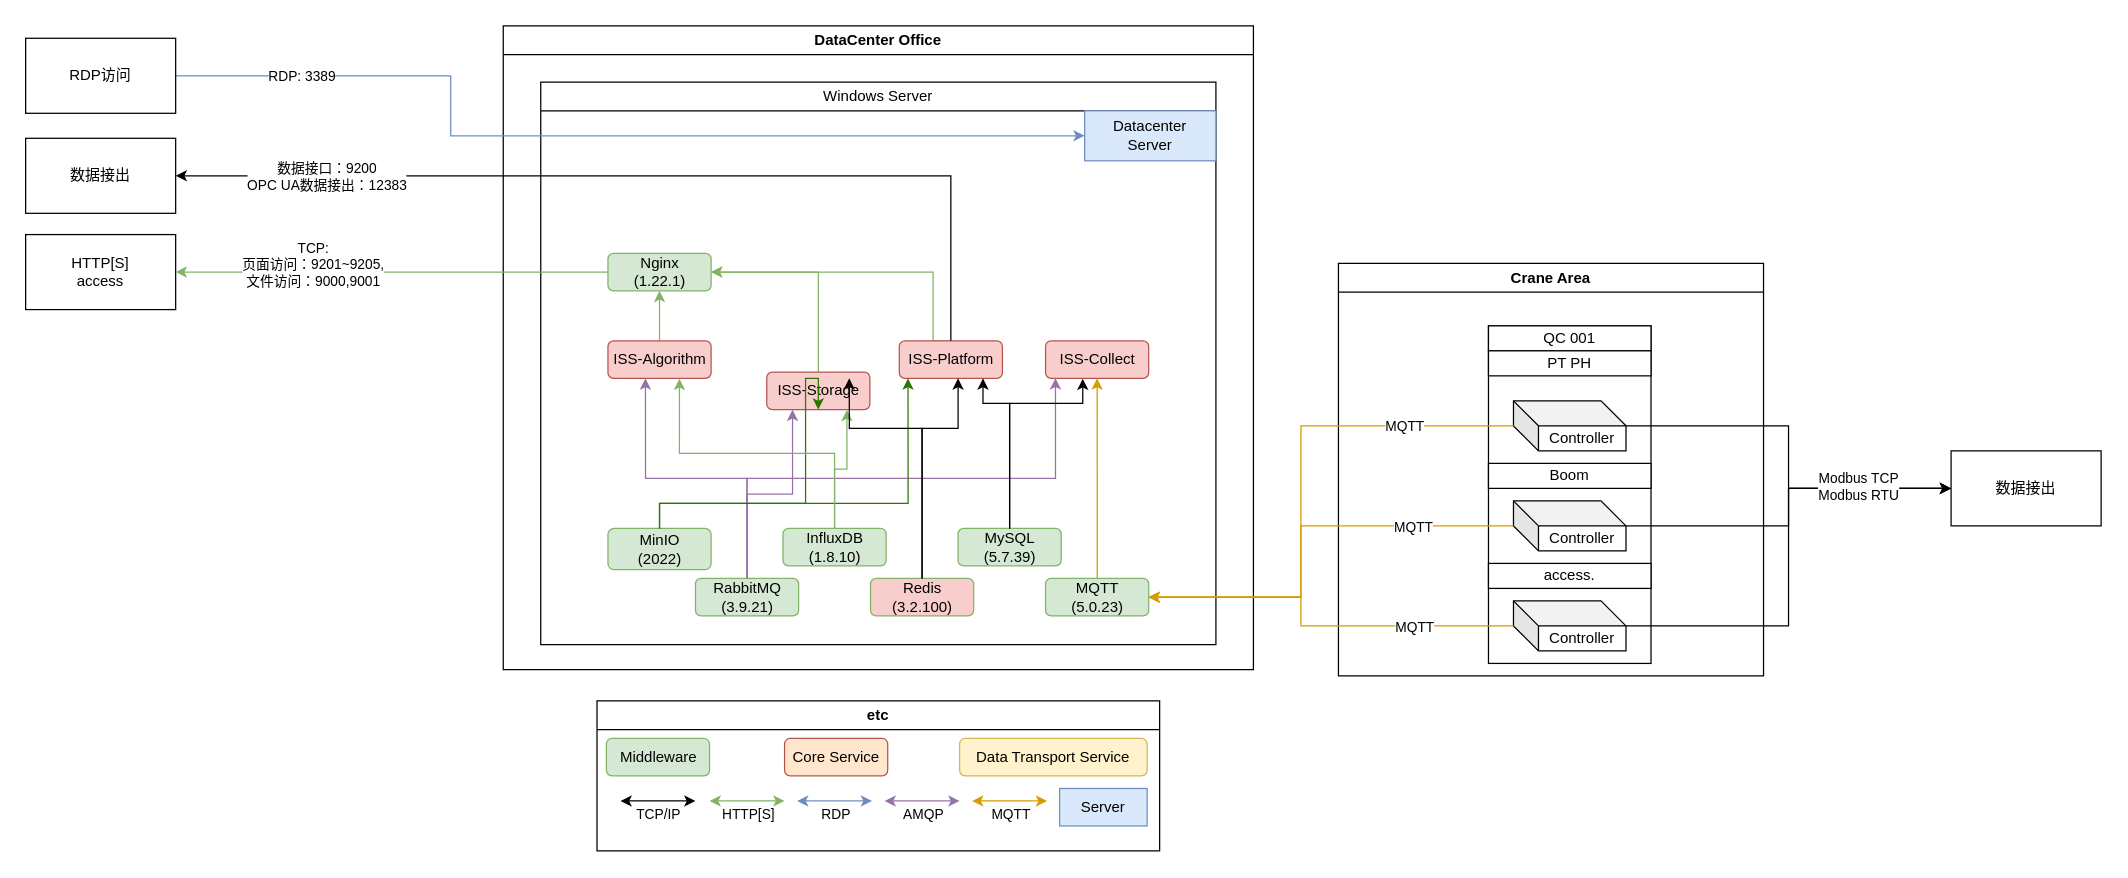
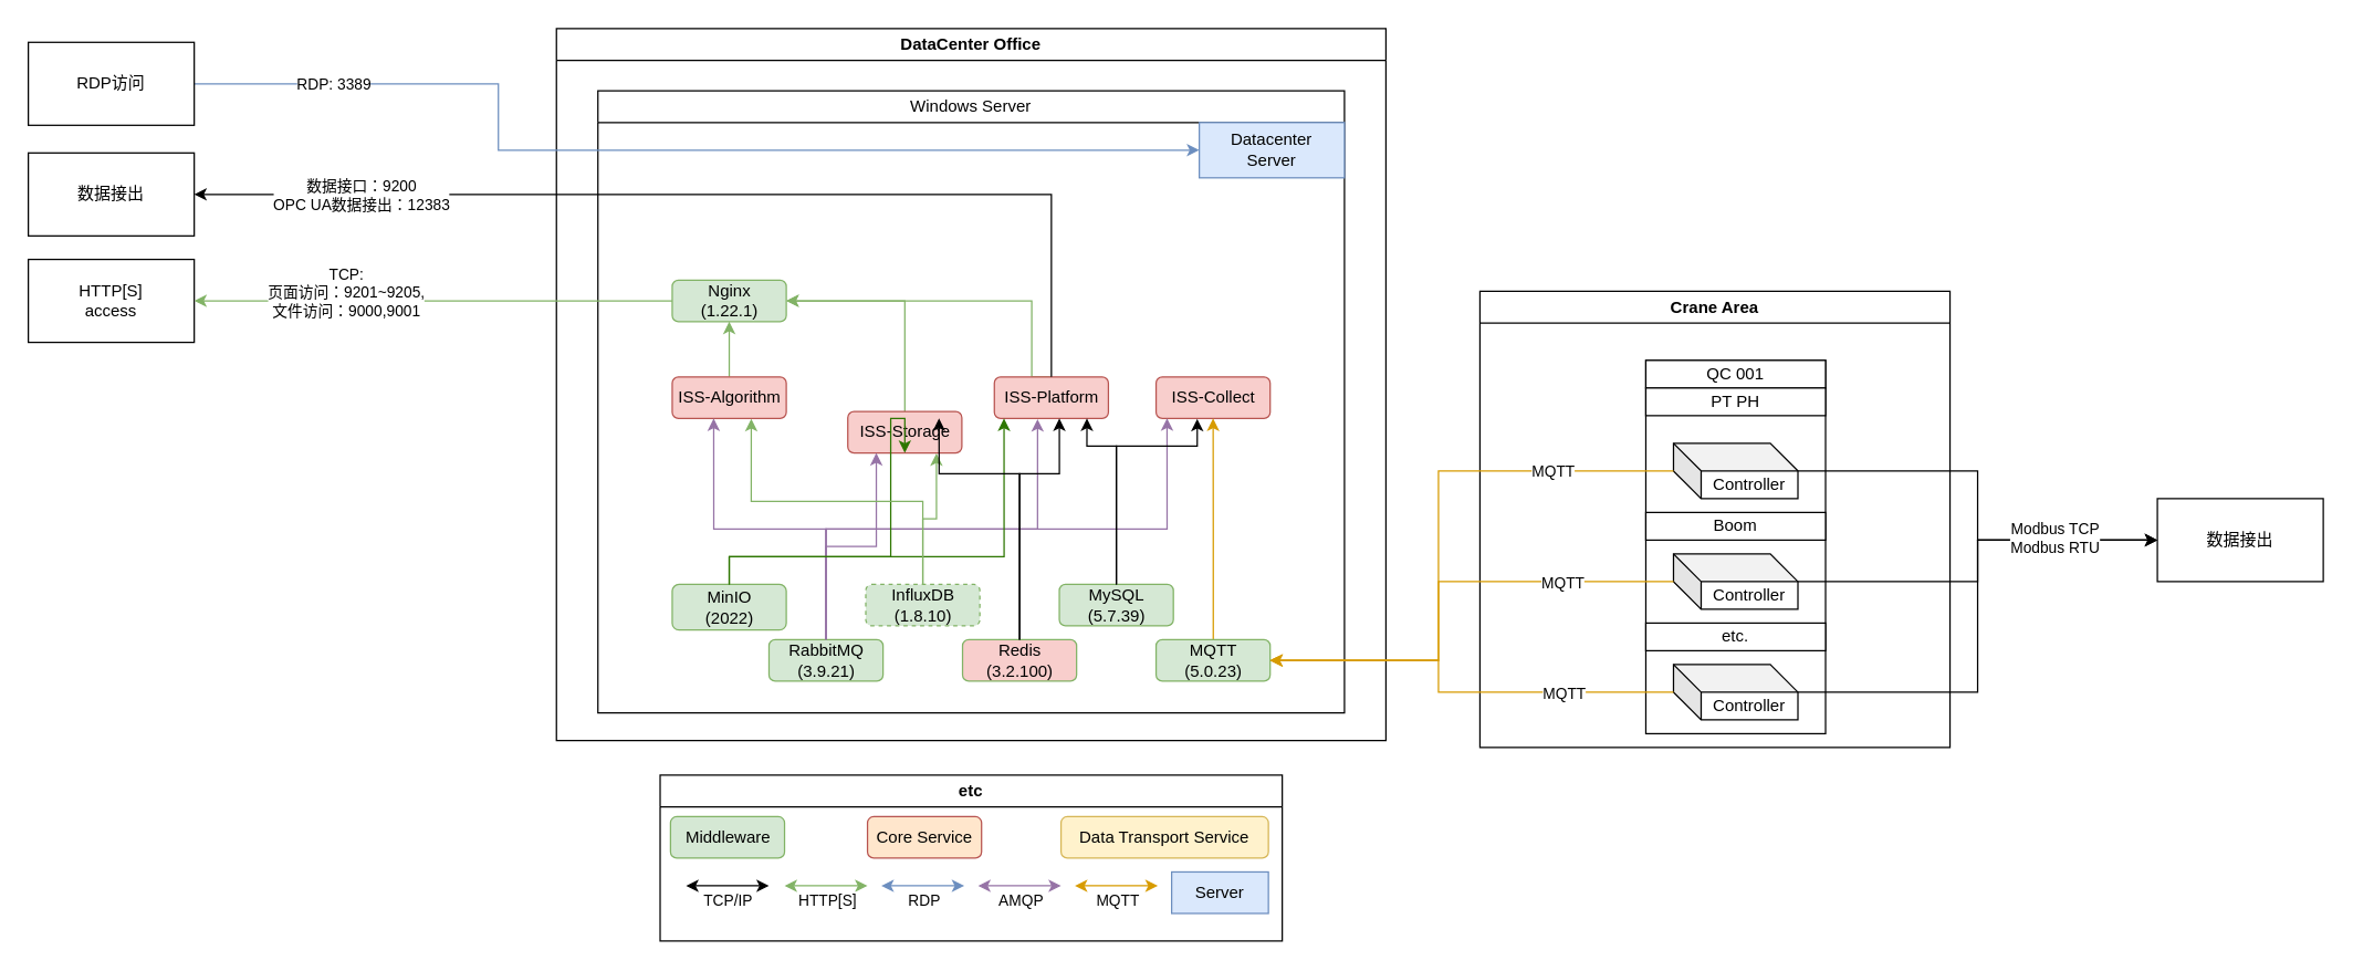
+ <mxCell id="23" style="edgeStyle=orthogonalEdgeStyle;rounded=0;orthogonalLoop=1;jettySize=auto;html=1;exitX=0.5;exitY=0;exitDx=0;exitDy=0;fillColor=#e1d5e7;strokeColor=#9673a6;entryX=0.379;entryY=1.018;entryDx=0;entryDy=0;entryPerimeter=0;" parent="13" source="24" target="20" edge="1"><mxGeometry relative="1" as="geometry"><mxPoint x="313.75" y="237" as="targetPoint" /><Array as="points"><mxPoint x="164.75" y="317" /><mxPoint x="317.75" y="317" /><mxPoint x="317.75" y="237" /></Array></mxGeometry></mxCell>
- <mxCell id="25" value="InfluxDB &lt;br&gt;(1.8.10)" style="rounded=1;whiteSpace=wrap;html=1;fillColor=#d5e8d4;strokeColor=#82b366;" parent="13" vertex="1"><mxGeometry x="193.75" y="357" width="82.5" height="30" as="geometry" /></mxCell>
+ <mxCell id="25" value="InfluxDB &lt;br&gt;(1.8.10)" style="rounded=1;whiteSpace=wrap;html=1;fillColor=#d5e8d4;strokeColor=#82b366;dashed=1;" parent="13" vertex="1"><mxGeometry x="193.75" y="357" width="82.5" height="30" as="geometry" /></mxCell>
- <mxCell id="11" value="access." style="rounded=0;whiteSpace=wrap;html=1;shadow=0;" vertex="1" parent="3"><mxGeometry y="190" width="130" height="20" as="geometry" /></mxCell>
+ <mxCell id="11" value="etc." style="rounded=0;whiteSpace=wrap;html=1;shadow=0;" vertex="1" parent="3"><mxGeometry y="190" width="130" height="20" as="geometry" /></mxCell>
